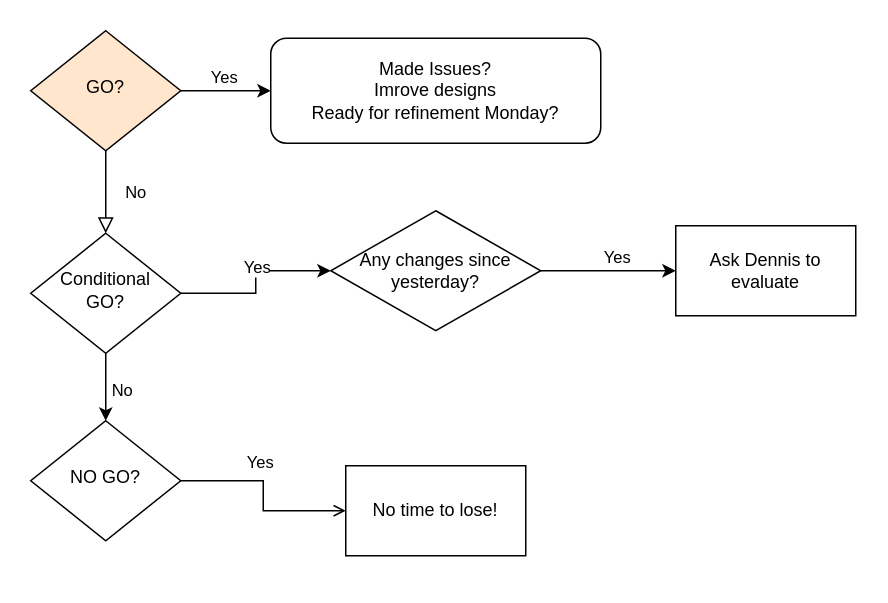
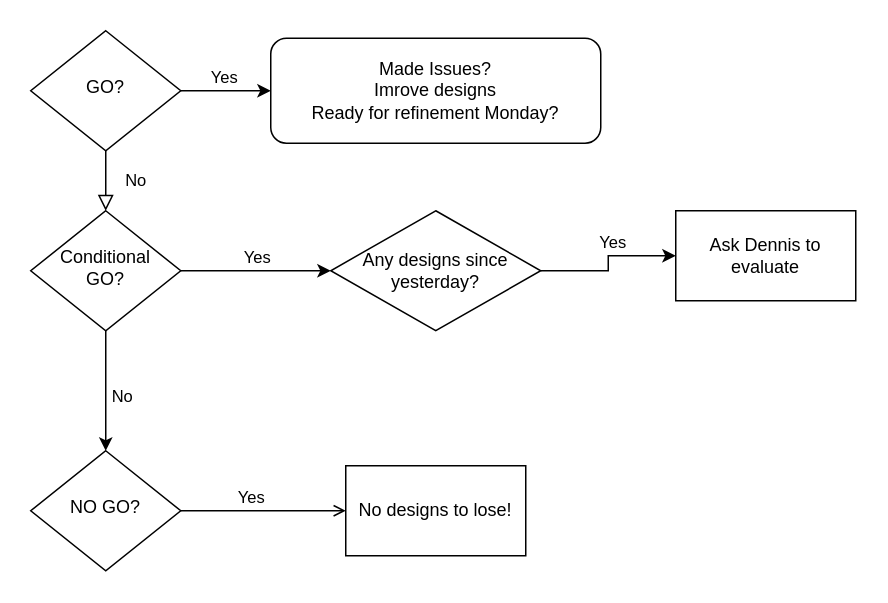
- <mxCell id="5" value="GO?" style="rhombus;whiteSpace=wrap;html=1;shadow=0;fontFamily=Helvetica;fontSize=12;align=center;strokeWidth=1;spacing=6;spacingTop=-4;fillColor=#ffe6cc;" parent="1" vertex="1"><mxGeometry x="20" y="20" width="100" height="80" as="geometry" /></mxCell>
+ <mxCell id="5" value="GO?" style="rhombus;whiteSpace=wrap;html=1;shadow=0;fontFamily=Helvetica;fontSize=12;align=center;strokeWidth=1;spacing=6;spacingTop=-4;" parent="1" vertex="1"><mxGeometry x="20" y="20" width="100" height="80" as="geometry" /></mxCell>
- <mxCell id="14" value="Any changes since yesterday?" style="rhombus;whiteSpace=wrap;html=1;" vertex="1" parent="1"><mxGeometry x="220" y="140" width="140" height="80" as="geometry" /></mxCell>
+ <mxCell id="14" value="Any designs since yesterday?" style="rhombus;whiteSpace=wrap;html=1;" vertex="1" parent="1"><mxGeometry x="220" y="140" width="140" height="80" as="geometry" /></mxCell>
- <mxCell id="19" value="Ask Dennis to evaluate" style="whiteSpace=wrap;html=1;" vertex="1" parent="1"><mxGeometry x="450" y="150" width="120" height="60" as="geometry" /></mxCell>
+ <mxCell id="19" value="Ask Dennis to evaluate" style="whiteSpace=wrap;html=1;" vertex="1" parent="1"><mxGeometry x="450" y="140" width="120" height="60" as="geometry" /></mxCell>
- <mxCell id="11" value="Conditional &lt;br&gt;GO?" style="rhombus;whiteSpace=wrap;html=1;shadow=0;fontFamily=Helvetica;fontSize=12;align=center;strokeWidth=1;spacing=6;spacingTop=-4;" parent="1" vertex="1"><mxGeometry x="20" y="155" width="100" height="80" as="geometry" /></mxCell>
+ <mxCell id="11" value="Conditional &lt;br&gt;GO?" style="rhombus;whiteSpace=wrap;html=1;shadow=0;fontFamily=Helvetica;fontSize=12;align=center;strokeWidth=1;spacing=6;spacingTop=-4;" parent="1" vertex="1"><mxGeometry x="20" y="140" width="100" height="80" as="geometry" /></mxCell>
- <mxCell id="18" value="NO GO?" style="rhombus;whiteSpace=wrap;html=1;shadow=0;fontFamily=Helvetica;fontSize=12;align=center;strokeWidth=1;spacing=6;spacingTop=-4;" vertex="1" parent="1"><mxGeometry x="20" y="280" width="100" height="80" as="geometry" /></mxCell>
+ <mxCell id="18" value="NO GO?" style="rhombus;whiteSpace=wrap;html=1;shadow=0;fontFamily=Helvetica;fontSize=12;align=center;strokeWidth=1;spacing=6;spacingTop=-4;" vertex="1" parent="1"><mxGeometry x="20" y="300" width="100" height="80" as="geometry" /></mxCell>
- <mxCell id="15" value="No time to lose!" style="whiteSpace=wrap;html=1;" vertex="1" parent="1"><mxGeometry x="230" y="310" width="120" height="60" as="geometry" /></mxCell>
+ <mxCell id="15" value="No designs to lose!" style="whiteSpace=wrap;html=1;" vertex="1" parent="1"><mxGeometry x="230" y="310" width="120" height="60" as="geometry" /></mxCell>
